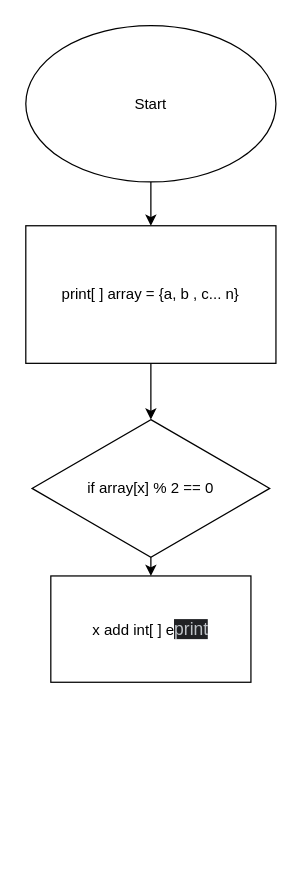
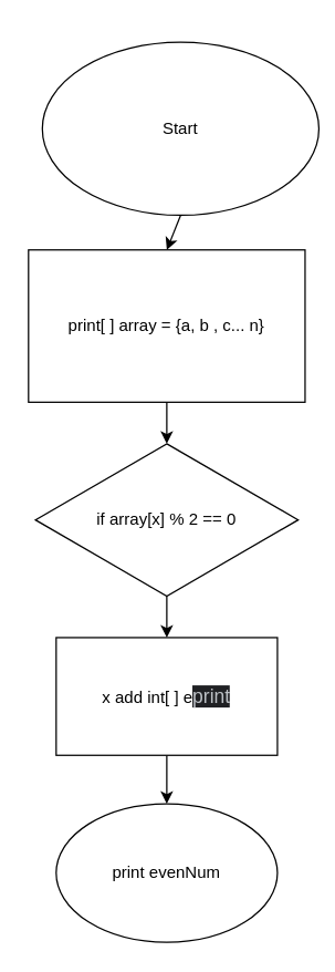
- <mxCell id="3" value="Start" style="ellipse;whiteSpace=wrap;html=1;" vertex="1" parent="1"><mxGeometry x="20" y="20" width="200" height="125" as="geometry" /></mxCell>
+ <mxCell id="3" value="Start" style="ellipse;whiteSpace=wrap;html=1;" vertex="1" parent="1"><mxGeometry x="30" y="30" width="200" height="125" as="geometry" /></mxCell>
- <mxCell id="7" value="if array[x] % 2 == 0&lt;br&gt;" style="rhombus;whiteSpace=wrap;html=1;" vertex="1" parent="1"><mxGeometry x="25" y="335" width="190" height="110" as="geometry" /></mxCell>
+ <mxCell id="7" value="if array[x] % 2 == 0&lt;br&gt;" style="rhombus;whiteSpace=wrap;html=1;" vertex="1" parent="1"><mxGeometry x="25" y="320" width="190" height="110" as="geometry" /></mxCell>
+ <mxCell id="8" style="edgeStyle=none;html=1;exitX=0.5;exitY=1;exitDx=0;exitDy=0;entryX=0.5;entryY=0;entryDx=0;entryDy=0;" edge="1" parent="1" source="9" target="10"><mxGeometry relative="1" as="geometry" /></mxCell>
+ <mxCell id="10" value="print evenNum" style="ellipse;whiteSpace=wrap;html=1;" vertex="1" parent="1"><mxGeometry x="40" y="580" width="160" height="100" as="geometry" /></mxCell>
